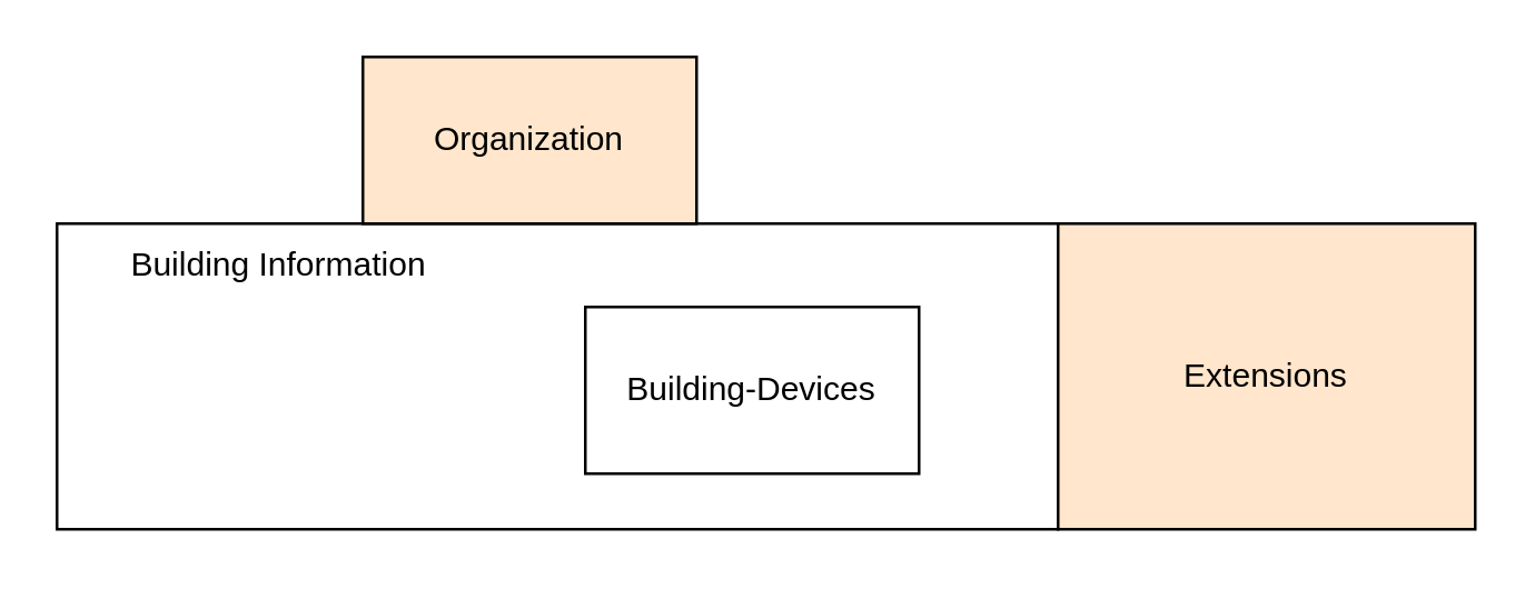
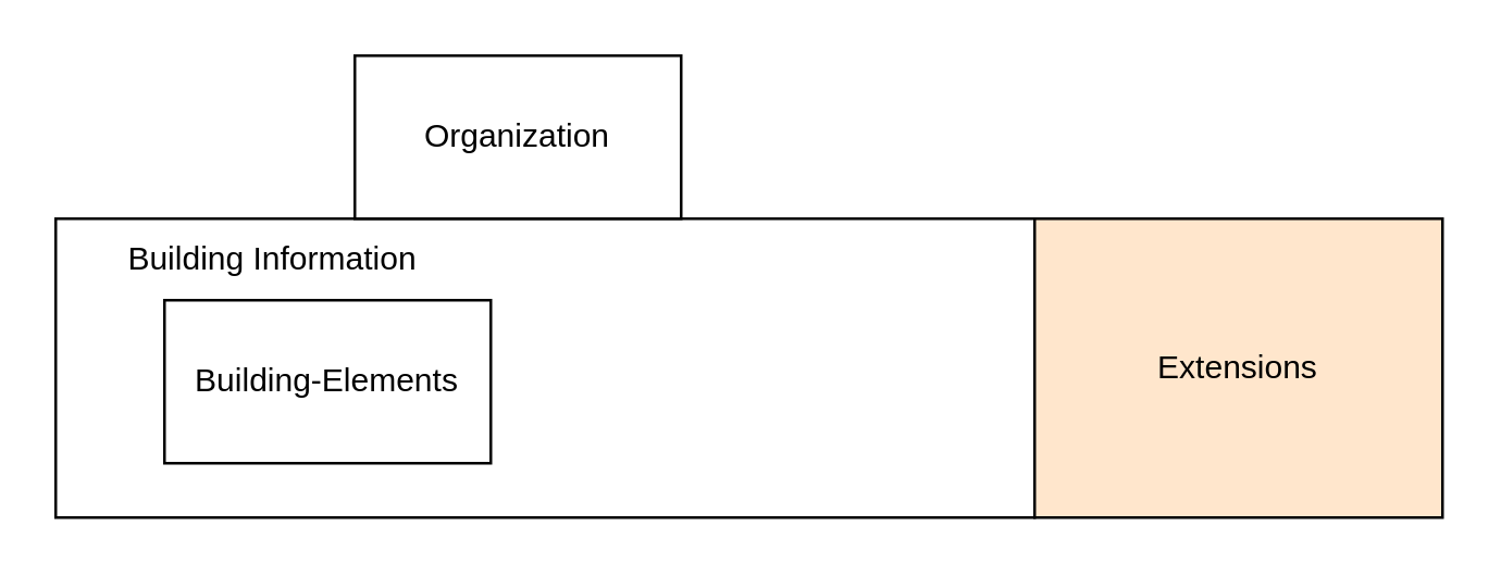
- <mxCell id="3" value="Organization" style="rounded=0;whiteSpace=wrap;html=1;fillColor=#ffe6cc;" vertex="1" parent="1"><mxGeometry x="130" y="20" width="120" height="60" as="geometry" /></mxCell>
+ <mxCell id="3" value="Organization" style="rounded=0;whiteSpace=wrap;html=1;" vertex="1" parent="1"><mxGeometry x="130" y="20" width="120" height="60" as="geometry" /></mxCell>
+ <mxCell id="5" value="Building-Elements" style="rounded=0;whiteSpace=wrap;html=1;" vertex="1" parent="1"><mxGeometry x="60" y="110" width="120" height="60" as="geometry" /></mxCell>
- <mxCell id="4" value="Building-Devices" style="rounded=0;whiteSpace=wrap;html=1;" vertex="1" parent="1"><mxGeometry x="210" y="110" width="120" height="60" as="geometry" /></mxCell>
